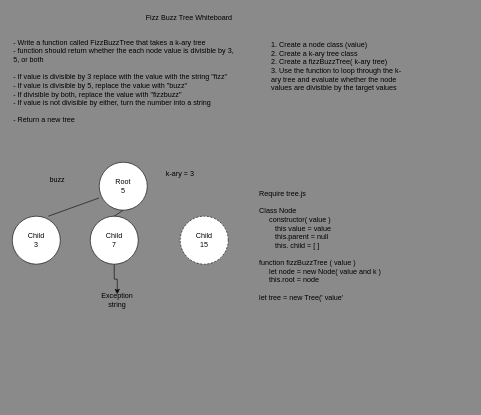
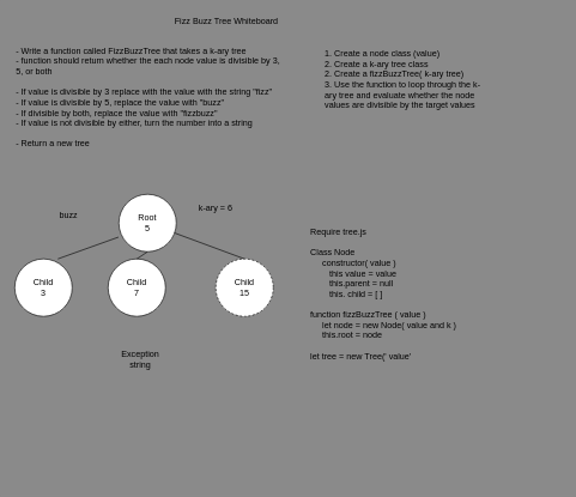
- <mxCell id="9" value="k-ary = 3" style="text;html=1;strokeColor=none;fillColor=none;align=center;verticalAlign=middle;whiteSpace=wrap;rounded=0;" parent="1" vertex="1"><mxGeometry x="270" y="280" width="60" height="20" as="geometry" /></mxCell>
+ <mxCell id="9" value="k-ary = 6" style="text;html=1;strokeColor=none;fillColor=none;align=center;verticalAlign=middle;whiteSpace=wrap;rounded=0;" parent="1" vertex="1"><mxGeometry x="270" y="280" width="60" height="20" as="geometry" /></mxCell>
+ <mxCell id="12" value="" style="endArrow=none;html=1;entryX=0.5;entryY=0;entryDx=0;entryDy=0;" parent="1" source="4" target="8" edge="1"><mxGeometry width="50" height="50" relative="1" as="geometry"><mxPoint x="300" y="300" as="sourcePoint" /><mxPoint x="350" y="250" as="targetPoint" /></mxGeometry></mxCell>
- <mxCell id="6" style="edgeStyle=orthogonalEdgeStyle;rounded=0;orthogonalLoop=1;jettySize=auto;html=1;exitX=0.5;exitY=1;exitDx=0;exitDy=0;entryX=0.5;entryY=0;entryDx=0;entryDy=0;" parent="1" source="7" target="13" edge="1"><mxGeometry relative="1" as="geometry" /></mxCell>
